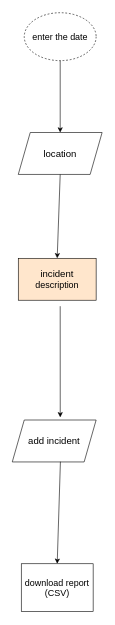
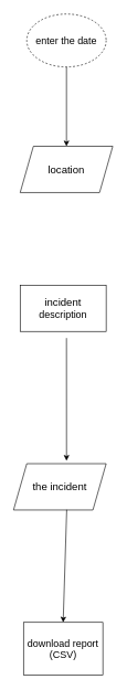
- <mxCell id="5" value="" style="endArrow=classic;html=1;rounded=0;entryX=0.5;entryY=0;entryDx=0;entryDy=0;exitX=0.5;exitY=1;exitDx=0;exitDy=0;" edge="1" parent="1" source="3" target="6"><mxGeometry width="50" height="50" relative="1" as="geometry"><mxPoint x="100" y="300" as="sourcePoint" /><mxPoint x="96.83" y="420" as="targetPoint" /></mxGeometry></mxCell>
- <mxCell id="6" value="&lt;font style=&quot;font-size: 16px;&quot;&gt;incident &lt;/font&gt;&lt;font style=&quot;font-size: 15px;&quot;&gt;description&lt;/font&gt;" style="rounded=0;whiteSpace=wrap;html=1;fillColor=#ffe6cc;" vertex="1" parent="1"><mxGeometry x="30" y="430" width="130" height="70" as="geometry" /></mxCell>
+ <mxCell id="6" value="&lt;font style=&quot;font-size: 16px;&quot;&gt;incident &lt;/font&gt;&lt;font style=&quot;font-size: 15px;&quot;&gt;description&lt;/font&gt;" style="rounded=0;whiteSpace=wrap;html=1;" vertex="1" parent="1"><mxGeometry x="30" y="430" width="130" height="70" as="geometry" /></mxCell>
- <mxCell id="7" value="&lt;span style=&quot;font-size: 16px;&quot;&gt;add incident&lt;/span&gt;" style="shape=parallelogram;perimeter=parallelogramPerimeter;whiteSpace=wrap;html=1;fixedSize=1;" vertex="1" parent="1"><mxGeometry x="20" y="700" width="140" height="70" as="geometry" /></mxCell>
+ <mxCell id="7" value="&lt;span style=&quot;font-size: 16px;&quot;&gt;the incident&lt;/span&gt;" style="shape=parallelogram;perimeter=parallelogramPerimeter;whiteSpace=wrap;html=1;fixedSize=1;" vertex="1" parent="1"><mxGeometry x="20" y="700" width="140" height="70" as="geometry" /></mxCell>
